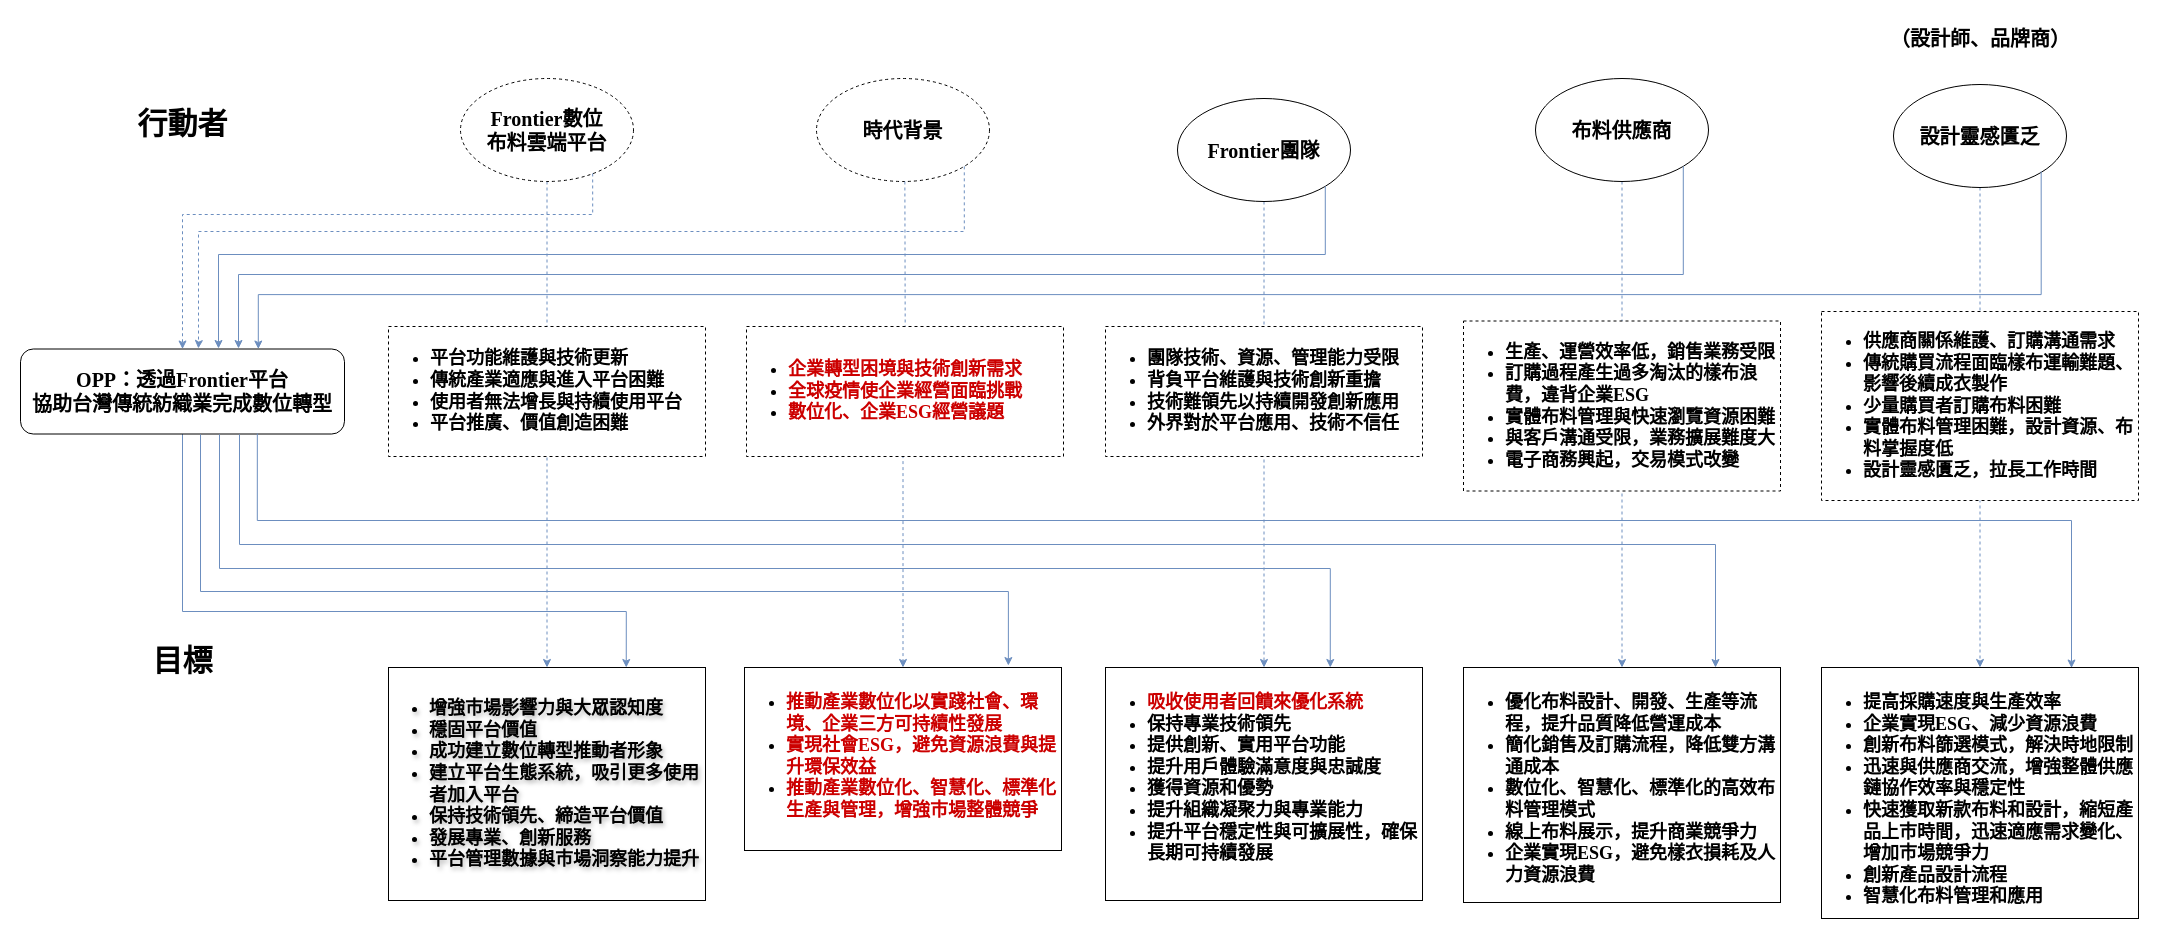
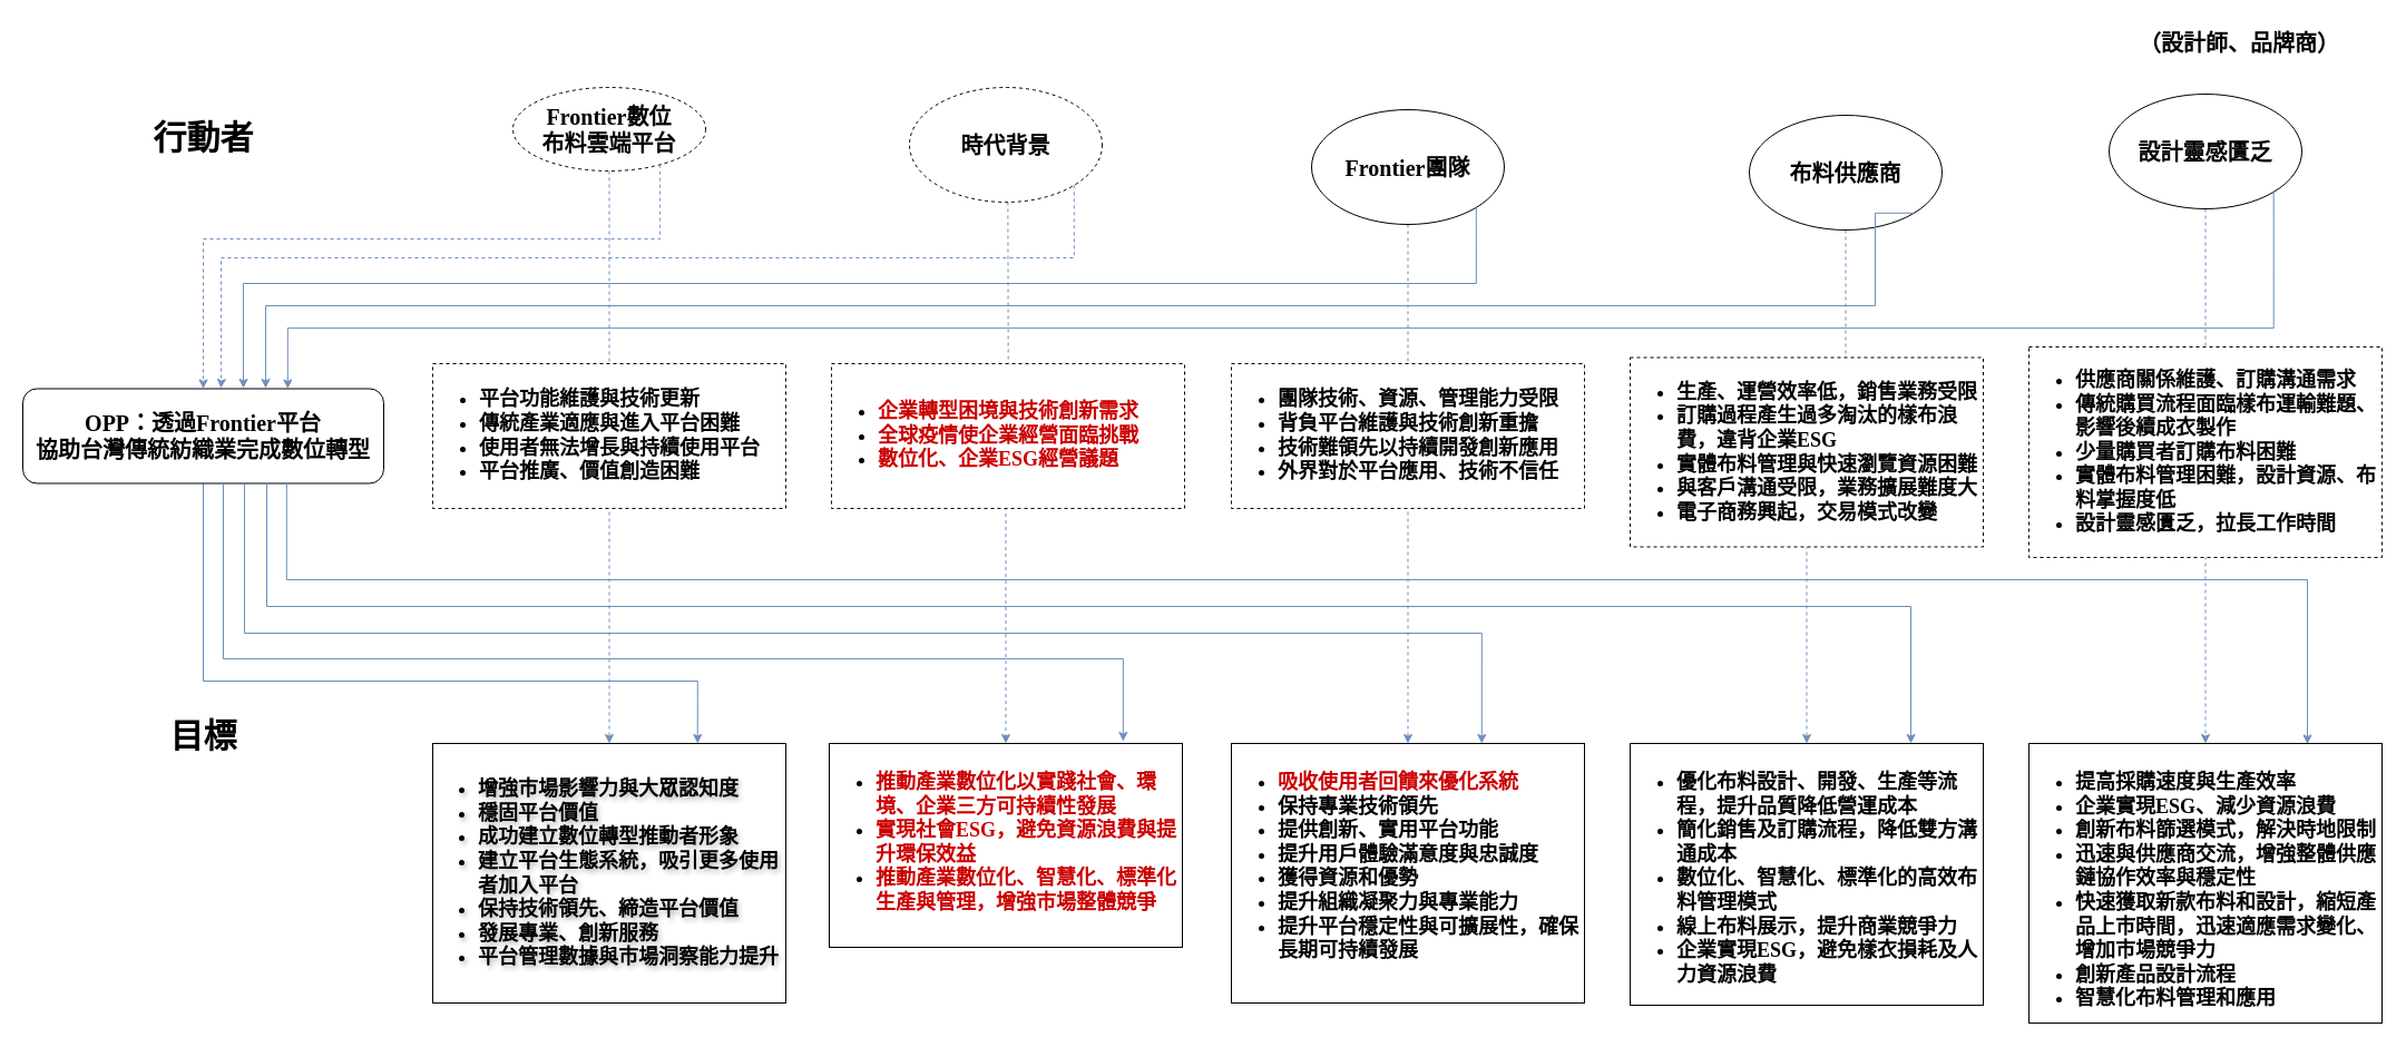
- <mxCell id="32" value="&lt;span style=&quot;color: rgb(0, 0, 0); font-family: 標楷體; font-size: 20px; font-style: normal; font-variant-ligatures: normal; font-variant-caps: normal; font-weight: 700; letter-spacing: normal; orphans: 2; text-align: center; text-indent: 0px; text-transform: none; widows: 2; word-spacing: 0px; -webkit-text-stroke-width: 0px; white-space: normal; background-color: rgb(255, 255, 255); text-decoration-thickness: initial; text-decoration-style: initial; text-decoration-color: initial; display: inline !important; float: none;&quot;&gt;（設計師、品牌商）&lt;/span&gt;" style="text;whiteSpace=wrap;html=1;" vertex="1" parent="1"><mxGeometry x="1888" y="20" width="183" height="46" as="geometry" /></mxCell>
+ <mxCell id="32" value="&lt;span style=&quot;color: rgb(0, 0, 0); font-family: 標楷體; font-size: 20px; font-style: normal; font-variant-ligatures: normal; font-variant-caps: normal; font-weight: 700; letter-spacing: normal; orphans: 2; text-align: center; text-indent: 0px; text-transform: none; widows: 2; word-spacing: 0px; -webkit-text-stroke-width: 0px; white-space: normal; background-color: rgb(255, 255, 255); text-decoration-thickness: initial; text-decoration-style: initial; text-decoration-color: initial; display: inline !important; float: none;&quot;&gt;（設計師、品牌商）&lt;/span&gt;" style="text;whiteSpace=wrap;html=1;" vertex="1" parent="1"><mxGeometry x="1918" y="20" width="183" height="46" as="geometry" /></mxCell>
- <mxCell id="17" value="&lt;font&gt;Frontier數位&lt;/font&gt;&lt;div&gt;&lt;font&gt;布料雲端平台&lt;/font&gt;&lt;/div&gt;" style="ellipse;whiteSpace=wrap;html=1;dashed=1;fontFamily=標楷體;fontSize=20;fontStyle=1" parent="1" vertex="1"><mxGeometry x="460" y="78" width="173" height="103" as="geometry" /></mxCell>
+ <mxCell id="17" value="&lt;font&gt;Frontier數位&lt;/font&gt;&lt;div&gt;&lt;font&gt;布料雲端平台&lt;/font&gt;&lt;/div&gt;" style="ellipse;whiteSpace=wrap;html=1;dashed=1;fontFamily=標楷體;fontSize=20;fontStyle=1" parent="1" vertex="1"><mxGeometry x="460" y="78" width="173" height="75" as="geometry" /></mxCell>
- <mxCell id="21" value="&lt;font&gt;布料供應商&lt;/font&gt;" style="ellipse;whiteSpace=wrap;html=1;fontFamily=標楷體;fontSize=20;fontStyle=1" parent="1" vertex="1"><mxGeometry x="1535" y="78" width="173" height="103" as="geometry" /></mxCell>
+ <mxCell id="21" value="&lt;font&gt;布料供應商&lt;/font&gt;" style="ellipse;whiteSpace=wrap;html=1;fontFamily=標楷體;fontSize=20;fontStyle=1" parent="1" vertex="1"><mxGeometry x="1570" y="103" width="173" height="103" as="geometry" /></mxCell>
